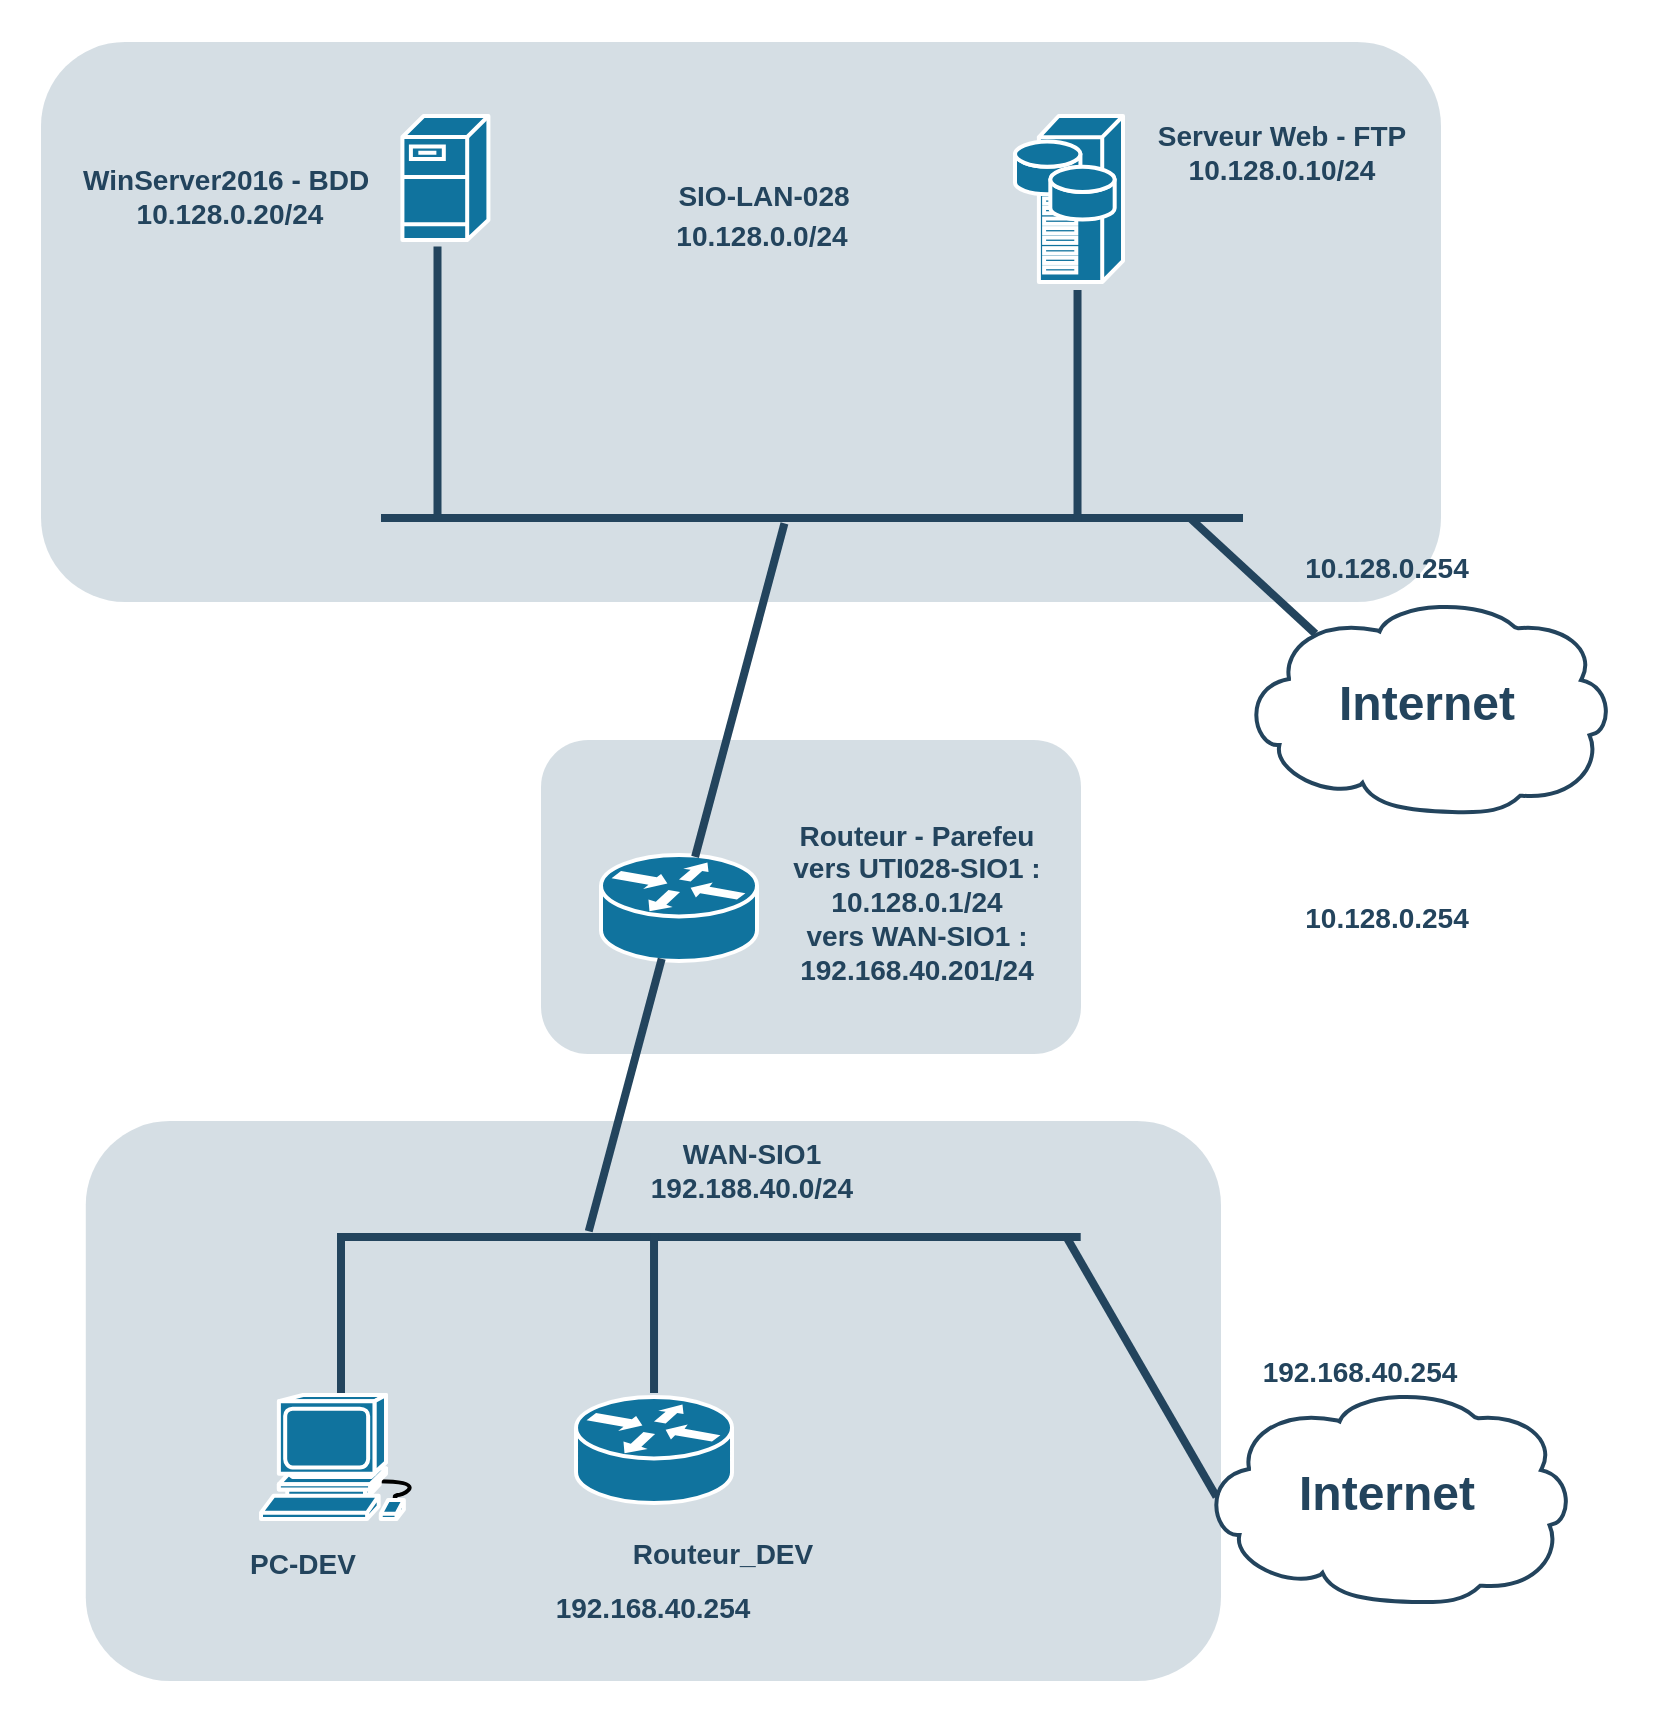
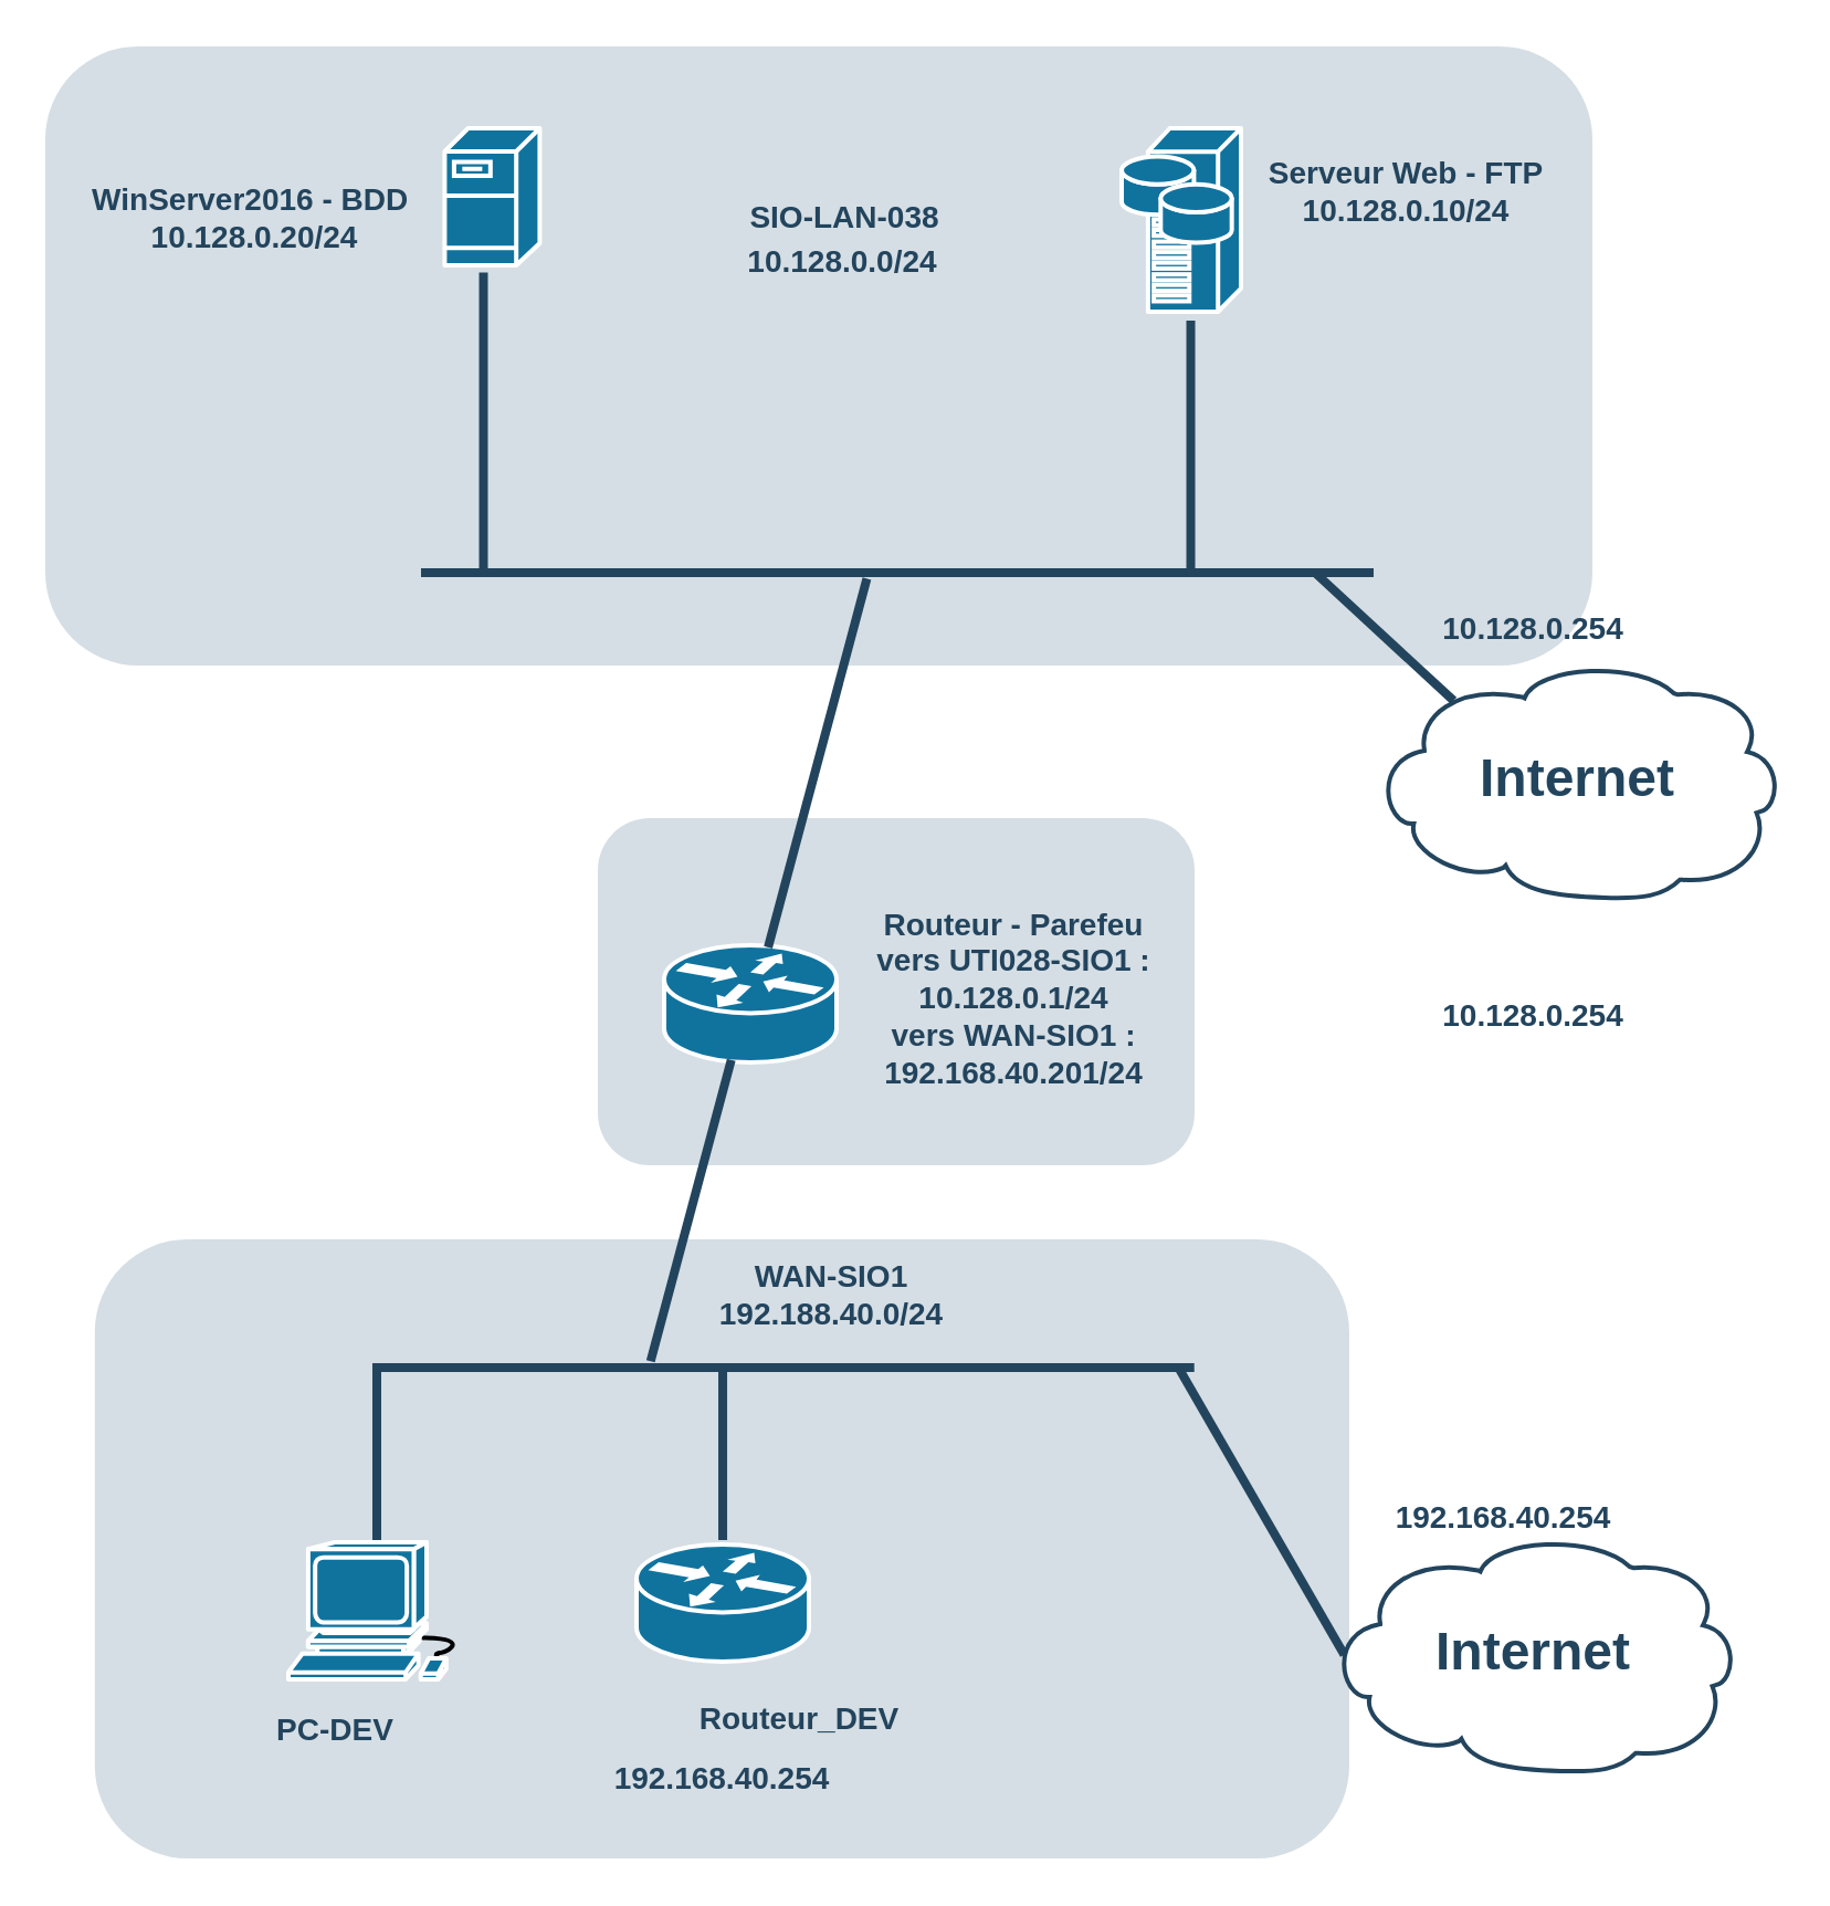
- <mxCell id="23" value="&lt;font color=&quot;#23445d&quot;&gt;Serveur Web - FTP&lt;/font&gt;&lt;div&gt;&lt;div&gt;&lt;font color=&quot;#23445d&quot;&gt;10.128.0.10/24&lt;/font&gt;&lt;/div&gt;&lt;/div&gt;" style="rounded=1;whiteSpace=wrap;html=1;strokeColor=none;fillColor=none;fontSize=14;fontColor=#742B21;align=center;fontStyle=1" parent="1" vertex="1"><mxGeometry x="576" y="66" width="130" height="19" as="geometry" /></mxCell>
+ <mxCell id="23" value="&lt;font color=&quot;#23445d&quot;&gt;Serveur Web - FTP&lt;/font&gt;&lt;div&gt;&lt;div&gt;&lt;font color=&quot;#23445d&quot;&gt;10.128.0.10/24&lt;/font&gt;&lt;/div&gt;&lt;/div&gt;" style="rounded=1;whiteSpace=wrap;html=1;strokeColor=none;fillColor=none;fontSize=14;fontColor=#742B21;align=center;fontStyle=1" parent="1" vertex="1"><mxGeometry x="571" y="76" width="130" height="19" as="geometry" /></mxCell>
- <mxCell id="20" value="&lt;font color=&quot;#23445d&quot;&gt;SIO-LAN-028&lt;/font&gt;" style="rounded=1;whiteSpace=wrap;html=1;strokeColor=none;fillColor=none;fontSize=14;fontColor=#742B21;align=center;fontStyle=1" parent="1" vertex="1"><mxGeometry x="321.84" y="88" width="120" height="19" as="geometry" /></mxCell>
+ <mxCell id="20" value="&lt;font color=&quot;#23445d&quot;&gt;SIO-LAN-038&lt;/font&gt;" style="rounded=1;whiteSpace=wrap;html=1;strokeColor=none;fillColor=none;fontSize=14;fontColor=#742B21;align=center;fontStyle=1" parent="1" vertex="1"><mxGeometry x="321.84" y="88" width="120" height="19" as="geometry" /></mxCell>
